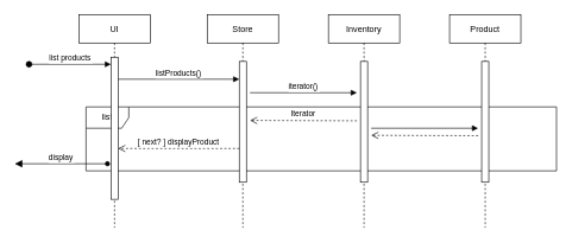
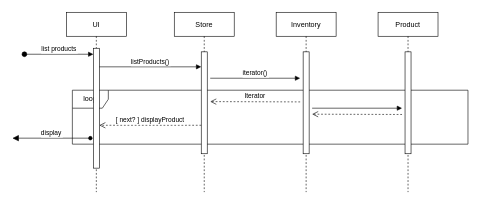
- <mxCell id="2" value="list" style="shape=umlFrame;whiteSpace=wrap;html=1;" vertex="1" parent="1"><mxGeometry x="120" y="150" width="660" height="90" as="geometry" /></mxCell>
+ <mxCell id="2" value="loop" style="shape=umlFrame;whiteSpace=wrap;html=1;" vertex="1" parent="1"><mxGeometry x="120" y="150" width="660" height="90" as="geometry" /></mxCell>
